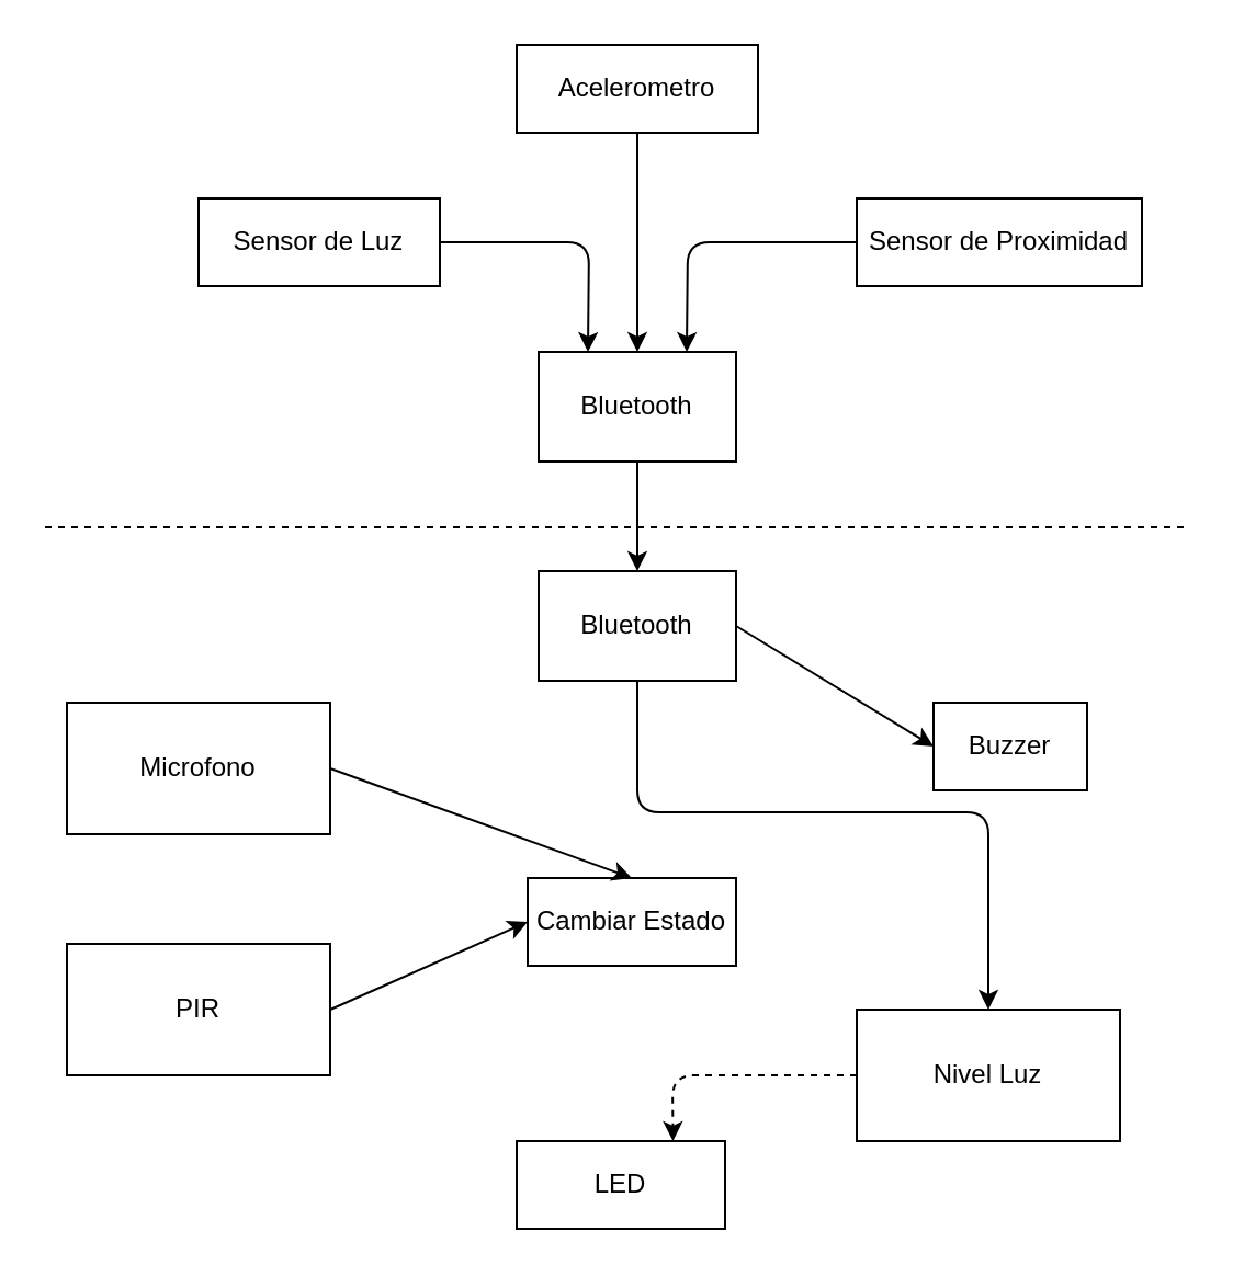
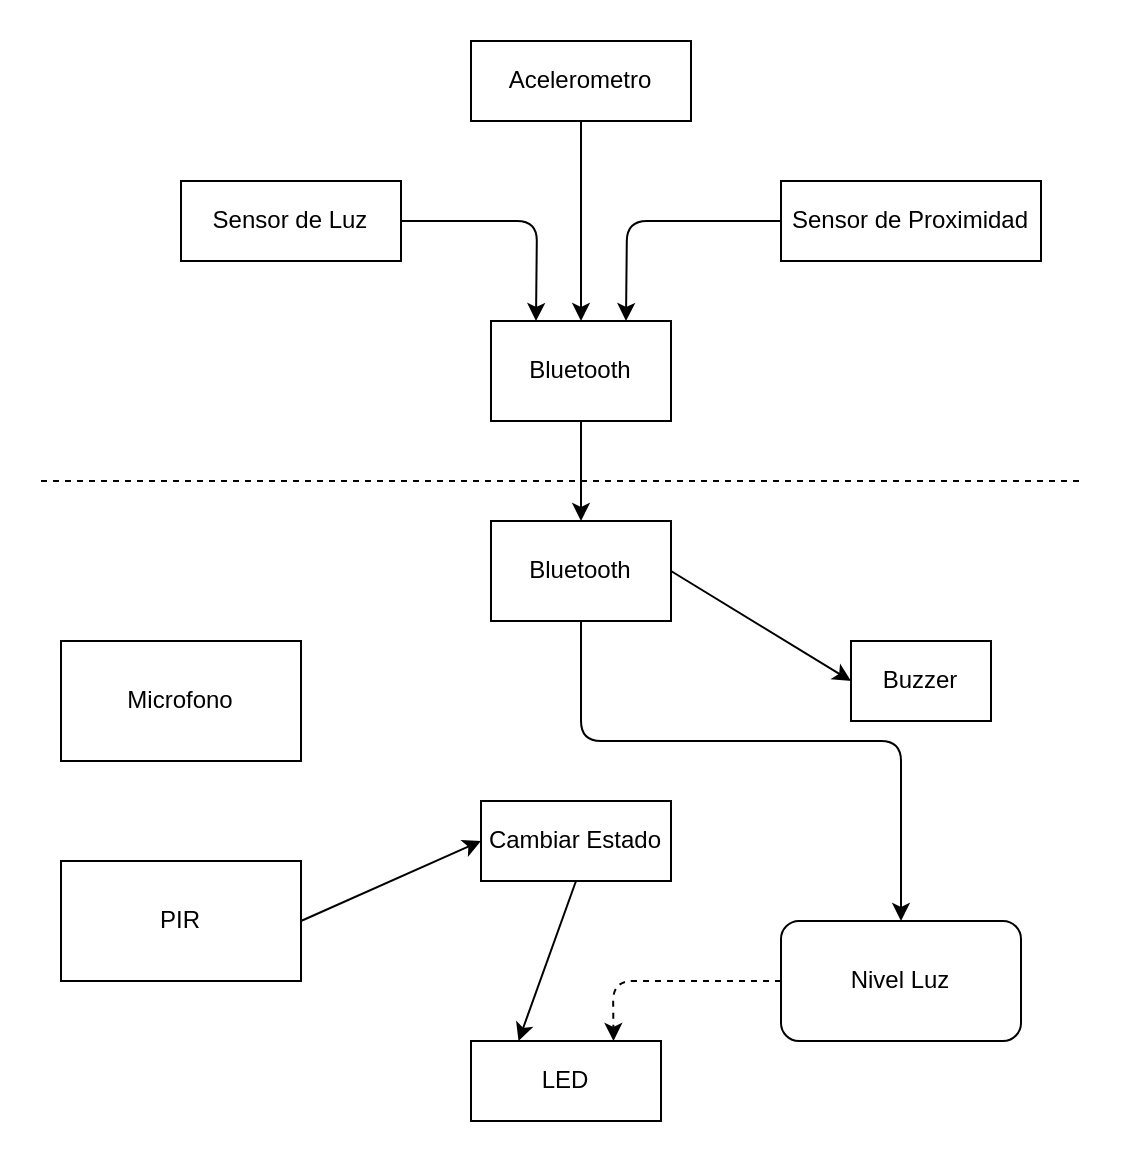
- <mxCell id="17" value="" style="endArrow=classic;html=1;entryX=0.5;entryY=0;entryDx=0;entryDy=0;exitX=1;exitY=0.5;exitDx=0;exitDy=0;" edge="1" parent="1" source="13" target="15"><mxGeometry width="50" height="50" relative="1" as="geometry"><mxPoint x="20" y="580" as="sourcePoint" /><mxPoint x="70" y="530" as="targetPoint" /></mxGeometry></mxCell>
+ <mxCell id="21" value="" style="endArrow=classic;html=1;entryX=0.25;entryY=0;entryDx=0;entryDy=0;exitX=0.5;exitY=1;exitDx=0;exitDy=0;" edge="1" parent="1" source="15" target="11"><mxGeometry width="50" height="50" relative="1" as="geometry"><mxPoint x="110" y="620" as="sourcePoint" /><mxPoint x="160" y="570" as="targetPoint" /></mxGeometry></mxCell>
- <mxCell id="12" value="Nivel Luz" style="rounded=0;whiteSpace=wrap;html=1;" vertex="1" parent="1"><mxGeometry x="390" y="460" width="120" height="60" as="geometry" /></mxCell>
+ <mxCell id="12" value="Nivel Luz" style="whiteSpace=wrap;html=1;rounded=1;" vertex="1" parent="1"><mxGeometry x="390" y="460" width="120" height="60" as="geometry" /></mxCell>
